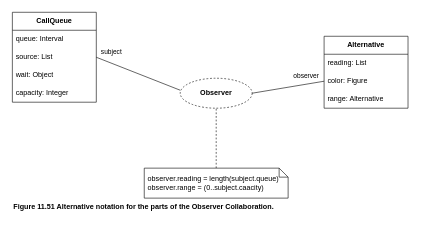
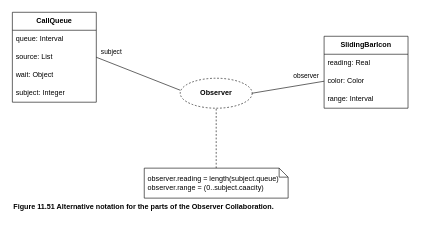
- <mxCell id="10" value="&lt;b&gt;Alternative&lt;/b&gt;" style="swimlane;fontStyle=0;align=center;verticalAlign=top;childLayout=stackLayout;horizontal=1;startSize=30;horizontalStack=0;resizeParent=1;resizeParentMax=0;resizeLast=0;collapsible=0;marginBottom=0;html=1;whiteSpace=wrap;" vertex="1" parent="1"><mxGeometry x="540" y="60" width="140" height="120" as="geometry" /></mxCell>
+ <mxCell id="10" value="&lt;b&gt;SlidingBarIcon&lt;/b&gt;" style="swimlane;fontStyle=0;align=center;verticalAlign=top;childLayout=stackLayout;horizontal=1;startSize=30;horizontalStack=0;resizeParent=1;resizeParentMax=0;resizeLast=0;collapsible=0;marginBottom=0;html=1;whiteSpace=wrap;" vertex="1" parent="1"><mxGeometry x="540" y="60" width="140" height="120" as="geometry" /></mxCell>
- <mxCell id="11" value="reading: List" style="text;html=1;strokeColor=none;fillColor=none;align=left;verticalAlign=middle;spacingLeft=4;spacingRight=4;overflow=hidden;rotatable=0;points=[[0,0.5],[1,0.5]];portConstraint=eastwest;whiteSpace=wrap;" vertex="1" parent="10"><mxGeometry y="30" width="140" height="30" as="geometry" /></mxCell>
+ <mxCell id="11" value="reading: Real" style="text;html=1;strokeColor=none;fillColor=none;align=left;verticalAlign=middle;spacingLeft=4;spacingRight=4;overflow=hidden;rotatable=0;points=[[0,0.5],[1,0.5]];portConstraint=eastwest;whiteSpace=wrap;" vertex="1" parent="10"><mxGeometry y="30" width="140" height="30" as="geometry" /></mxCell>
- <mxCell id="12" value="color: Figure" style="text;html=1;strokeColor=none;fillColor=none;align=left;verticalAlign=middle;spacingLeft=4;spacingRight=4;overflow=hidden;rotatable=0;points=[[0,0.5],[1,0.5]];portConstraint=eastwest;whiteSpace=wrap;" vertex="1" parent="10"><mxGeometry y="60" width="140" height="30" as="geometry" /></mxCell>
+ <mxCell id="12" value="color: Color" style="text;html=1;strokeColor=none;fillColor=none;align=left;verticalAlign=middle;spacingLeft=4;spacingRight=4;overflow=hidden;rotatable=0;points=[[0,0.5],[1,0.5]];portConstraint=eastwest;whiteSpace=wrap;" vertex="1" parent="10"><mxGeometry y="60" width="140" height="30" as="geometry" /></mxCell>
- <mxCell id="8" value="capacity: Integer" style="text;html=1;strokeColor=none;fillColor=none;align=left;verticalAlign=middle;spacingLeft=4;spacingRight=4;overflow=hidden;rotatable=0;points=[[0,0.5],[1,0.5]];portConstraint=eastwest;whiteSpace=wrap;" vertex="1" parent="2"><mxGeometry y="120" width="140" height="30" as="geometry" /></mxCell>
+ <mxCell id="8" value="subject: Integer" style="text;html=1;strokeColor=none;fillColor=none;align=left;verticalAlign=middle;spacingLeft=4;spacingRight=4;overflow=hidden;rotatable=0;points=[[0,0.5],[1,0.5]];portConstraint=eastwest;whiteSpace=wrap;" vertex="1" parent="2"><mxGeometry y="120" width="140" height="30" as="geometry" /></mxCell>
- <mxCell id="13" value="range: Alternative" style="text;html=1;strokeColor=none;fillColor=none;align=left;verticalAlign=middle;spacingLeft=4;spacingRight=4;overflow=hidden;rotatable=0;points=[[0,0.5],[1,0.5]];portConstraint=eastwest;whiteSpace=wrap;" vertex="1" parent="10"><mxGeometry y="90" width="140" height="30" as="geometry" /></mxCell>
+ <mxCell id="13" value="range: Interval" style="text;html=1;strokeColor=none;fillColor=none;align=left;verticalAlign=middle;spacingLeft=4;spacingRight=4;overflow=hidden;rotatable=0;points=[[0,0.5],[1,0.5]];portConstraint=eastwest;whiteSpace=wrap;" vertex="1" parent="10"><mxGeometry y="90" width="140" height="30" as="geometry" /></mxCell>
